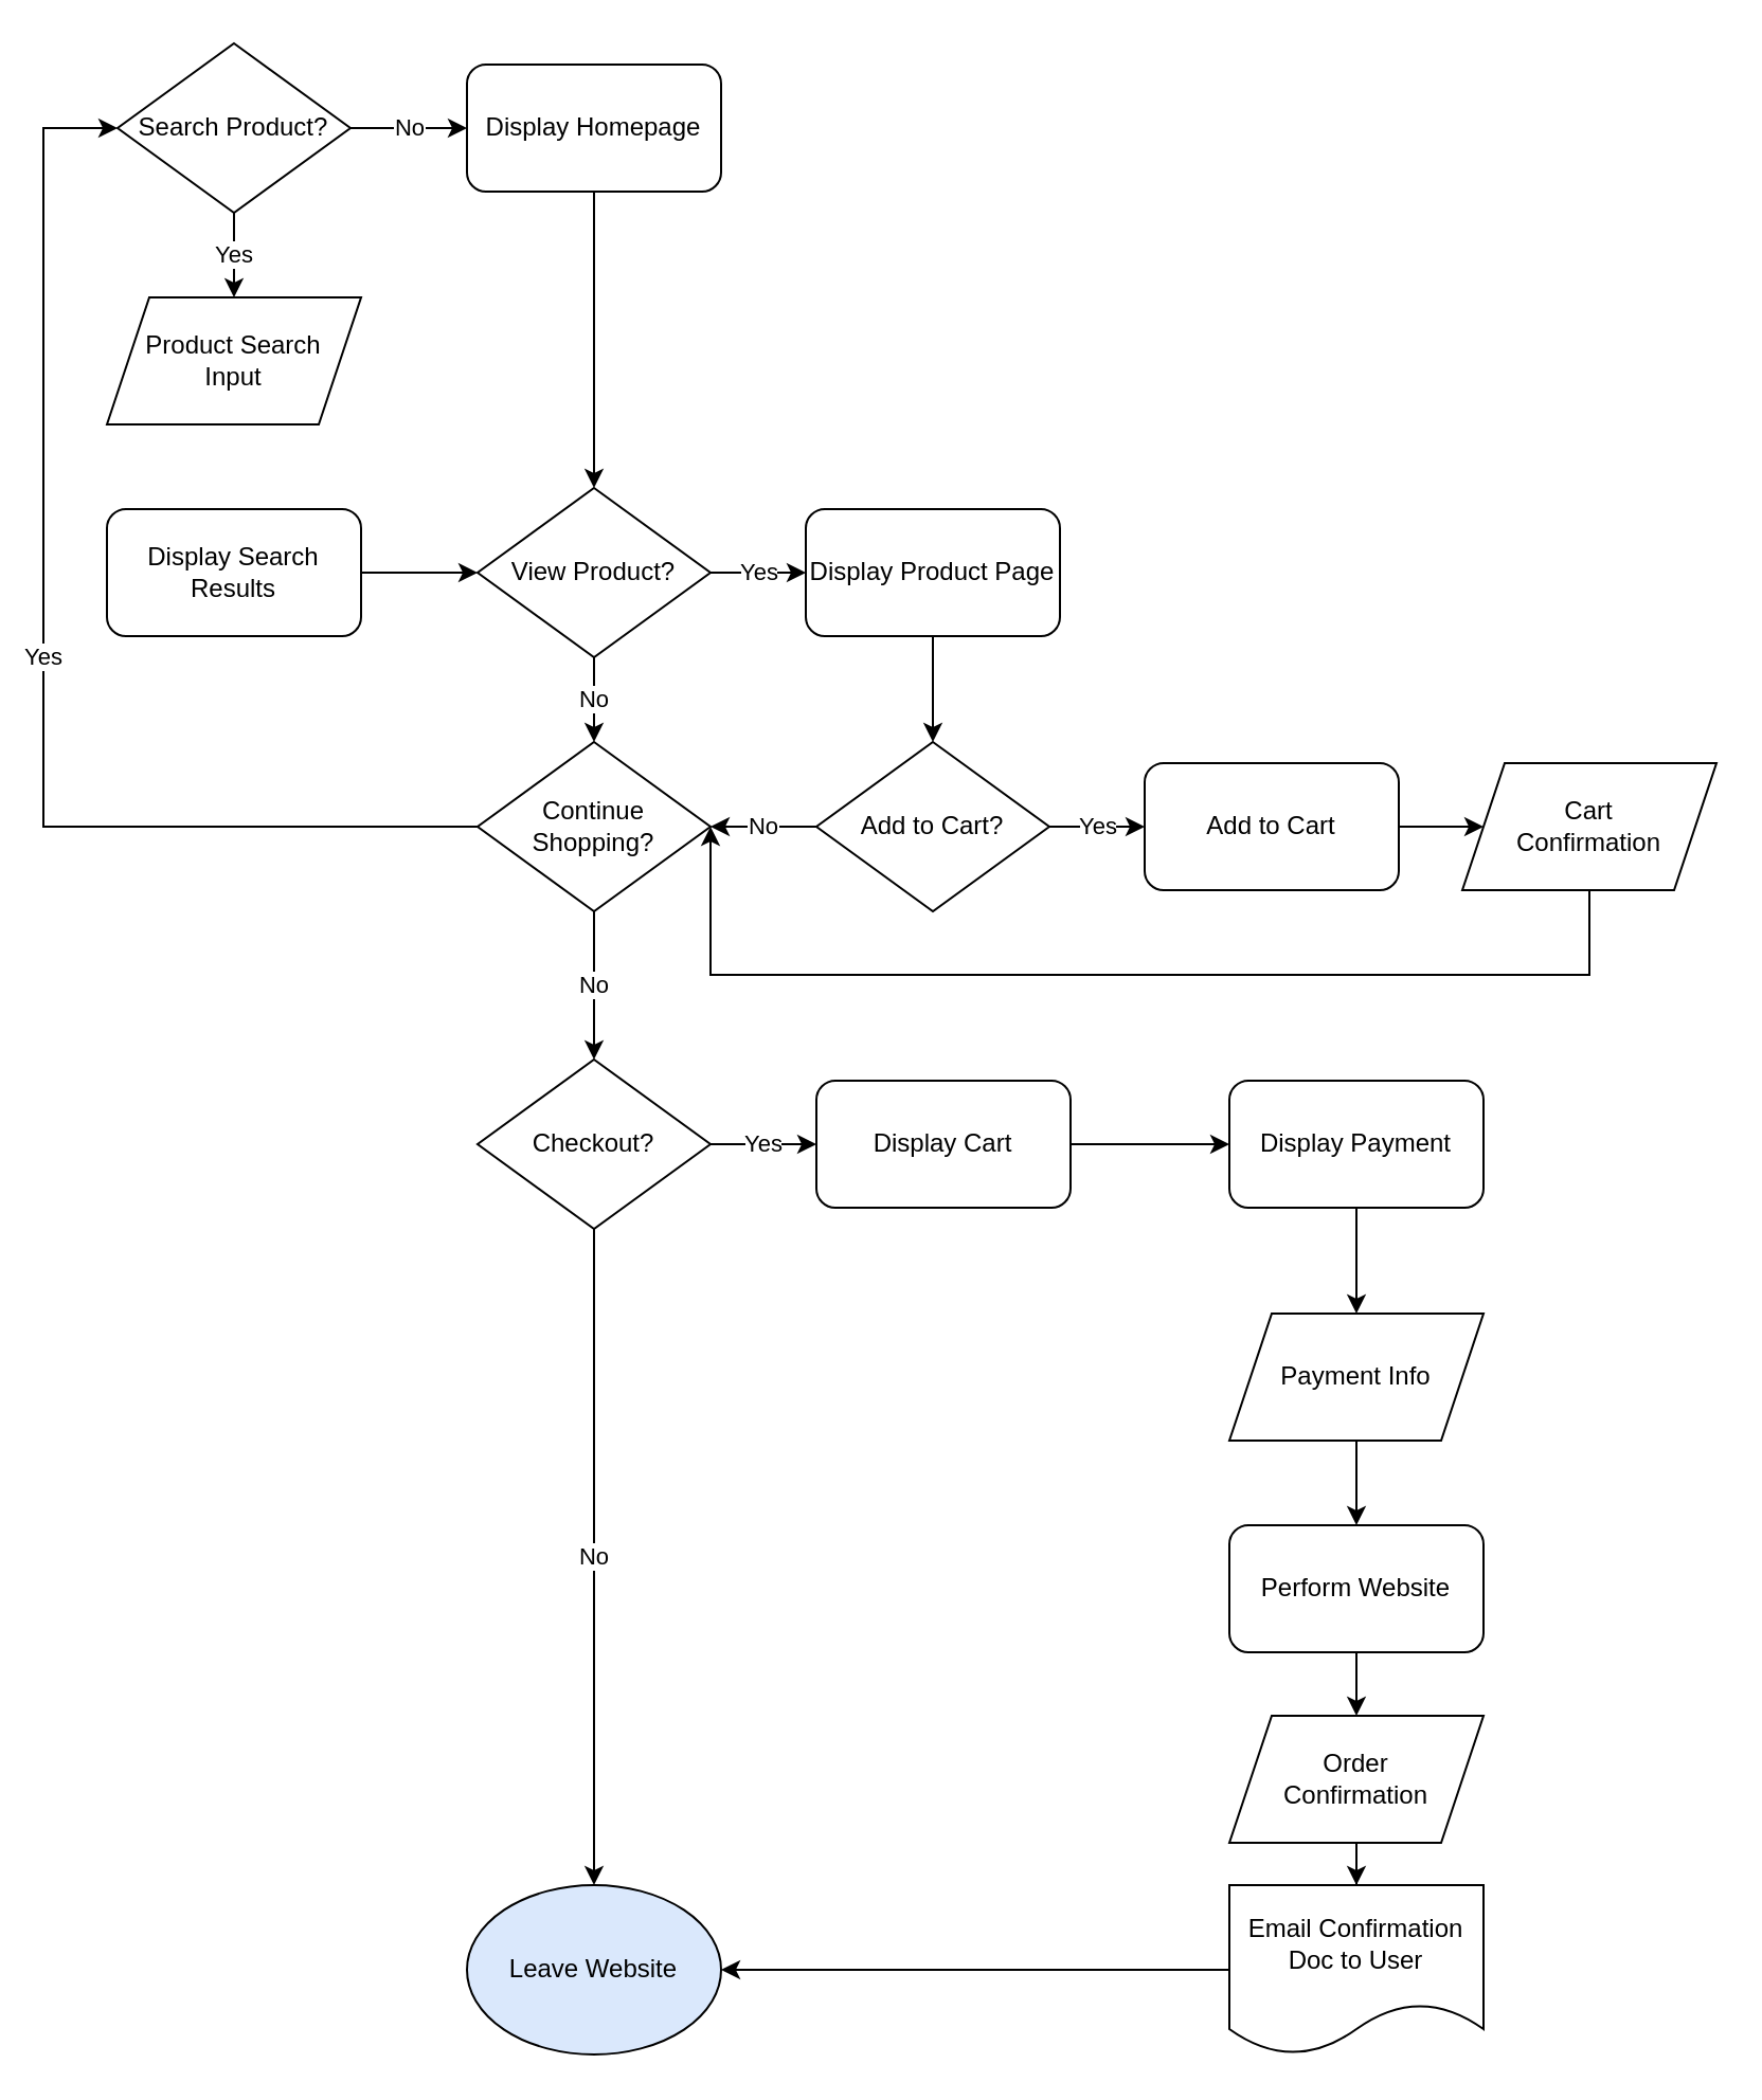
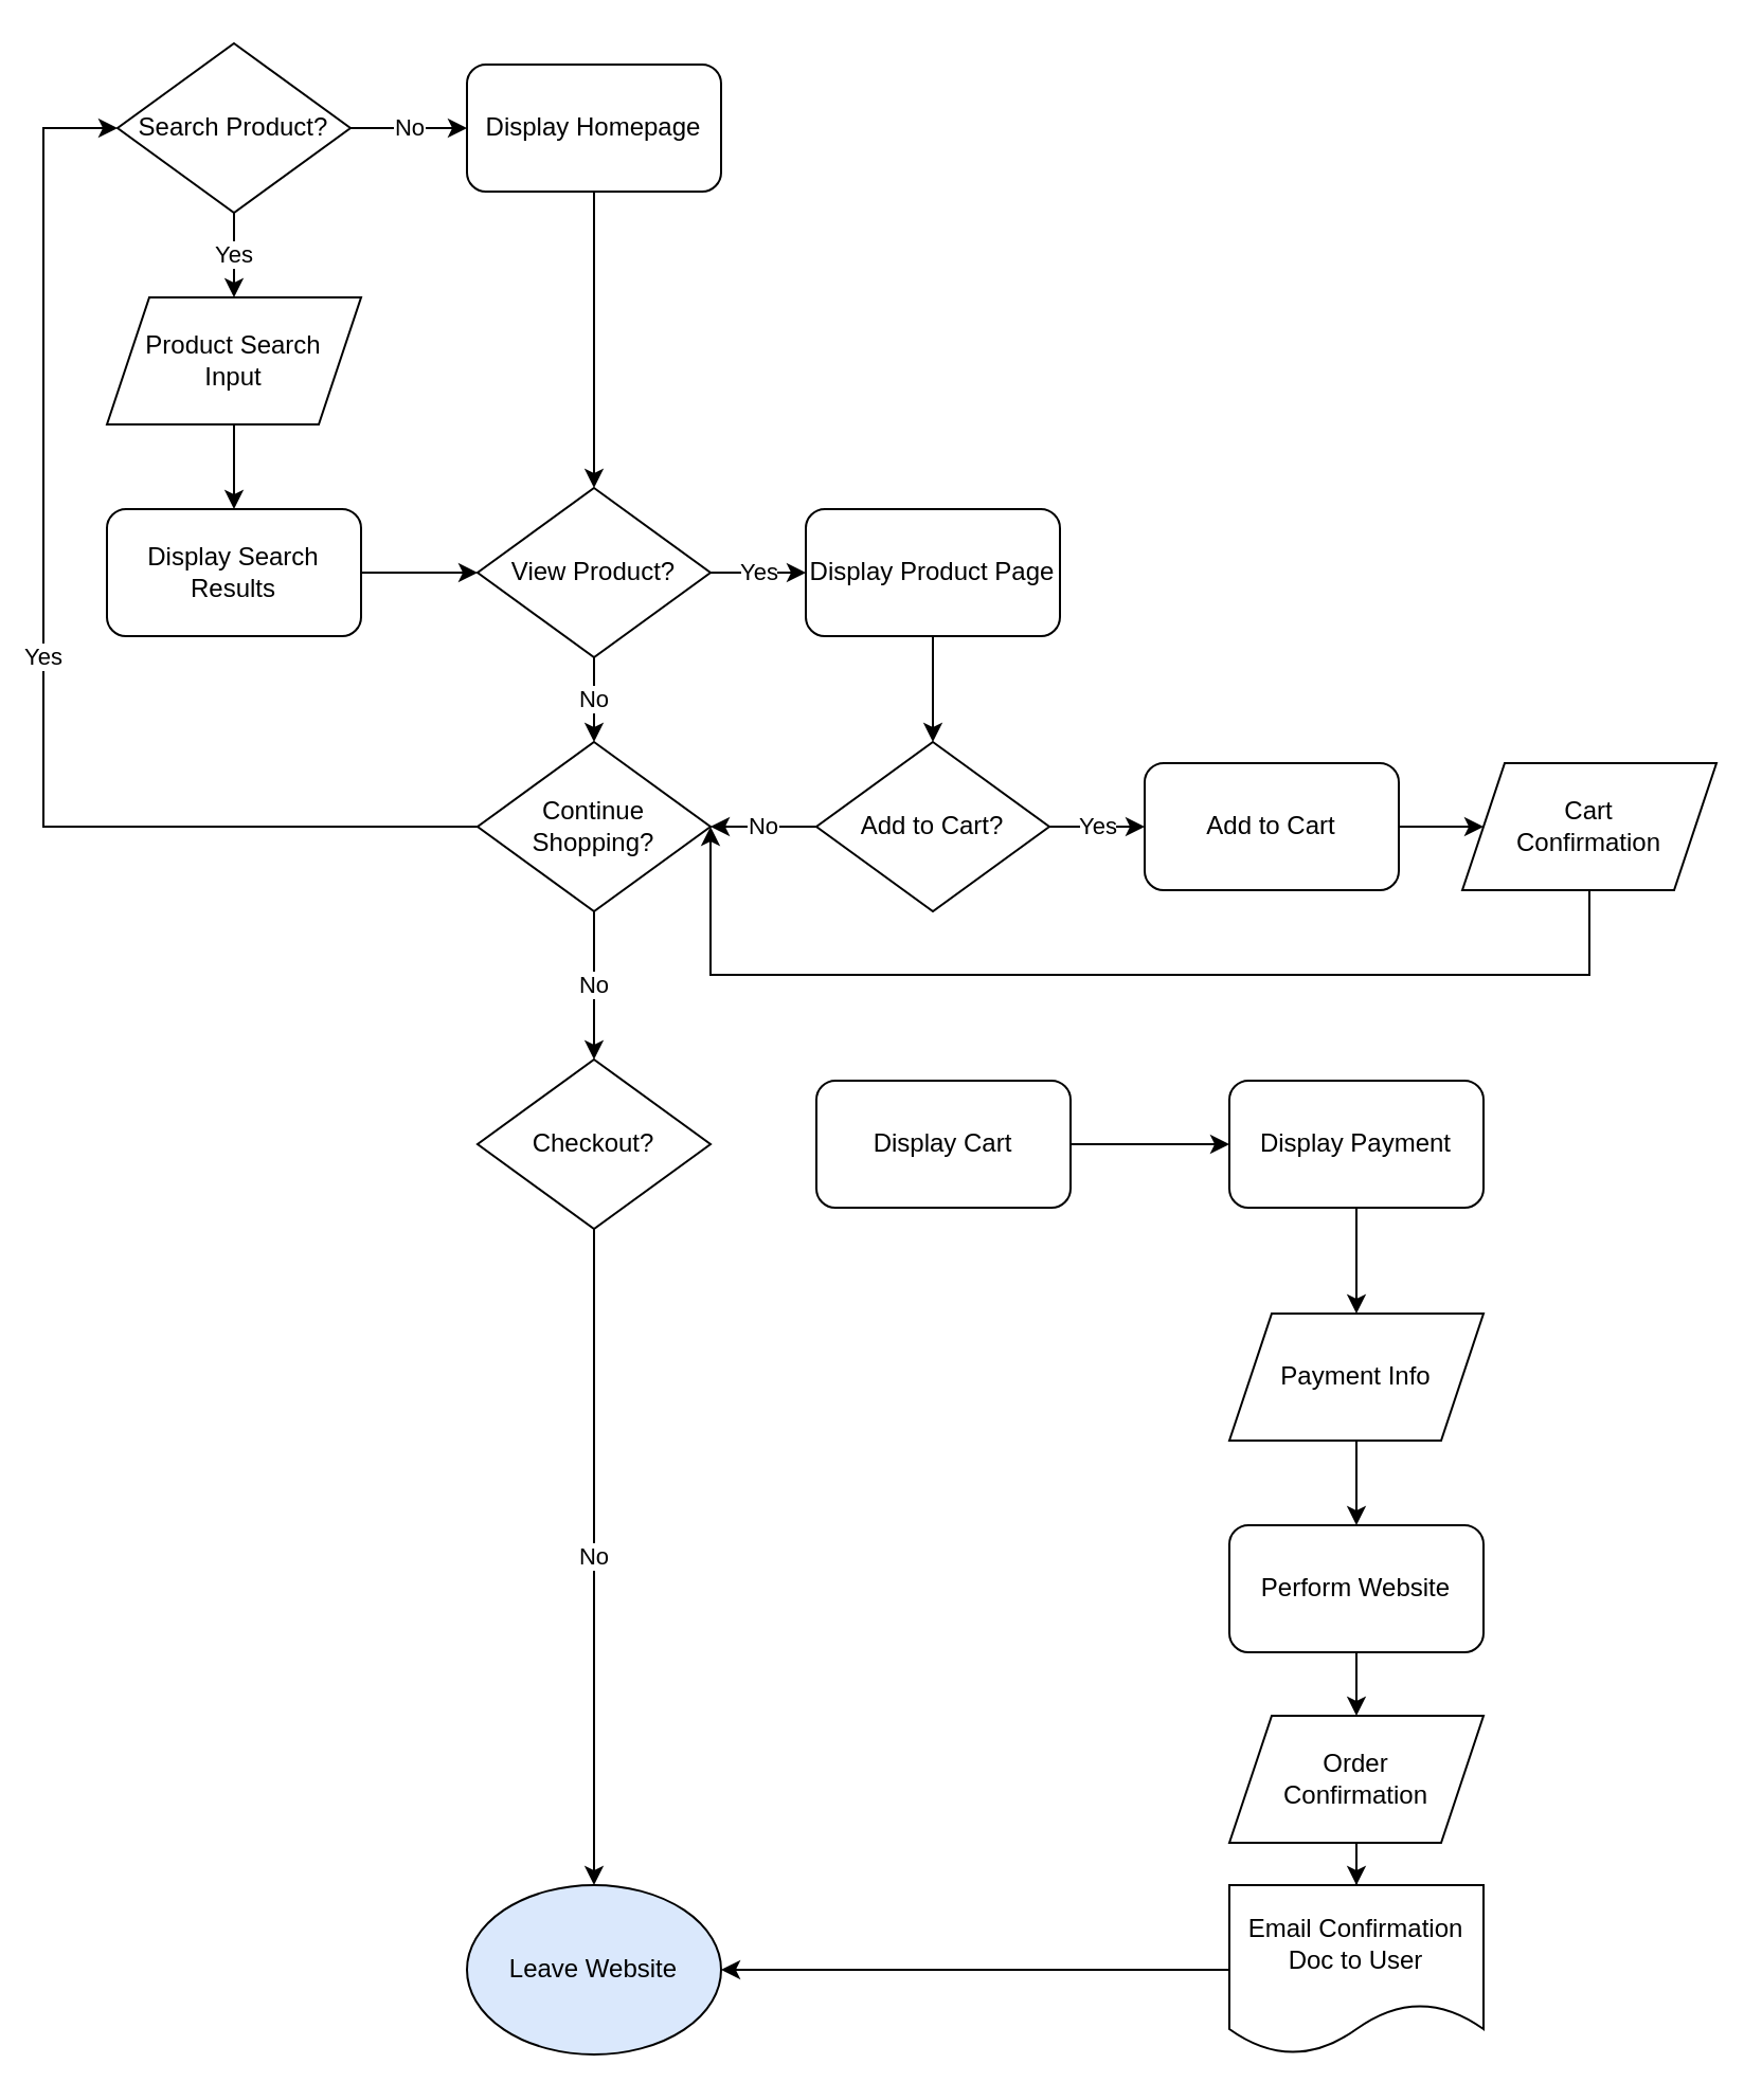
+ <mxCell id="5" value="" style="edgeStyle=orthogonalEdgeStyle;rounded=0;orthogonalLoop=1;jettySize=auto;html=1;" edge="1" parent="1" source="6" target="8"><mxGeometry relative="1" as="geometry" /></mxCell>
- <mxCell id="26" value="Yes" style="edgeStyle=orthogonalEdgeStyle;rounded=0;orthogonalLoop=1;jettySize=auto;html=1;" edge="1" parent="1" source="28" target="31"><mxGeometry relative="1" as="geometry" /></mxCell>
